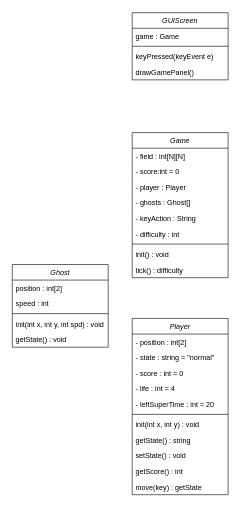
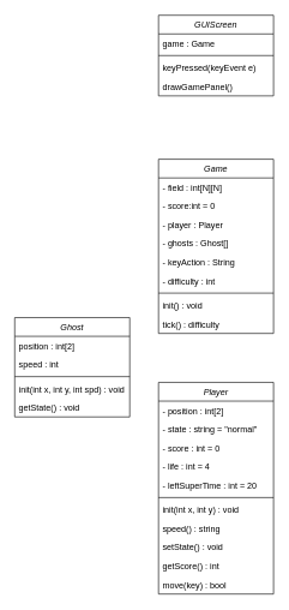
- <mxCell id="20" value="getState() : string" style="text;align=left;verticalAlign=top;spacingLeft=4;spacingRight=4;overflow=hidden;rotatable=0;points=[[0,0.5],[1,0.5]];portConstraint=eastwest;" vertex="1" parent="12"><mxGeometry y="190" width="160" height="26" as="geometry" /></mxCell>
+ <mxCell id="20" value="speed() : string" style="text;align=left;verticalAlign=top;spacingLeft=4;spacingRight=4;overflow=hidden;rotatable=0;points=[[0,0.5],[1,0.5]];portConstraint=eastwest;" vertex="1" parent="12"><mxGeometry y="190" width="160" height="26" as="geometry" /></mxCell>
- <mxCell id="23" value="move(key) : getState" style="text;align=left;verticalAlign=top;spacingLeft=4;spacingRight=4;overflow=hidden;rotatable=0;points=[[0,0.5],[1,0.5]];portConstraint=eastwest;" vertex="1" parent="12"><mxGeometry y="268" width="160" height="26" as="geometry" /></mxCell>
+ <mxCell id="23" value="move(key) : bool" style="text;align=left;verticalAlign=top;spacingLeft=4;spacingRight=4;overflow=hidden;rotatable=0;points=[[0,0.5],[1,0.5]];portConstraint=eastwest;" vertex="1" parent="12"><mxGeometry y="268" width="160" height="26" as="geometry" /></mxCell>
